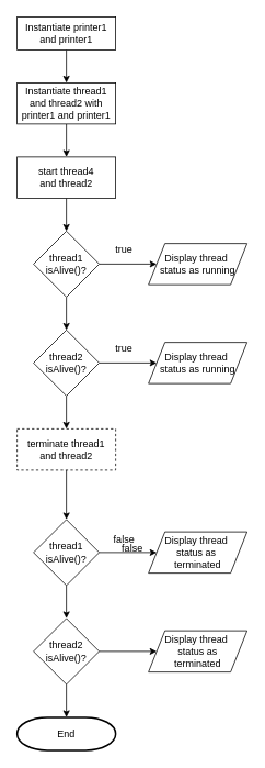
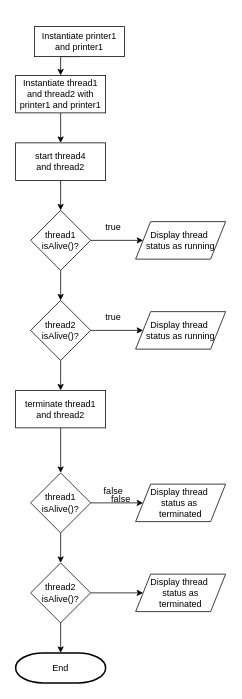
- <mxCell id="3" value="Instantiate printer1 and printer1" style="rounded=0;whiteSpace=wrap;html=1;" vertex="1" parent="1"><mxGeometry x="20" y="20" width="120" height="40" as="geometry" /></mxCell>
+ <mxCell id="3" value="Instantiate printer1 and printer1" style="rounded=0;whiteSpace=wrap;html=1;" vertex="1" parent="1"><mxGeometry x="45" y="35" width="120" height="40" as="geometry" /></mxCell>
- <mxCell id="17" value="terminate thread1&lt;div&gt;and thread2&lt;/div&gt;" style="rounded=0;whiteSpace=wrap;html=1;dashed=1;" vertex="1" parent="1"><mxGeometry x="20" y="520" width="120" height="50" as="geometry" /></mxCell>
+ <mxCell id="17" value="terminate thread1&lt;div&gt;and thread2&lt;/div&gt;" style="rounded=0;whiteSpace=wrap;html=1;" vertex="1" parent="1"><mxGeometry x="20" y="520" width="120" height="50" as="geometry" /></mxCell>
